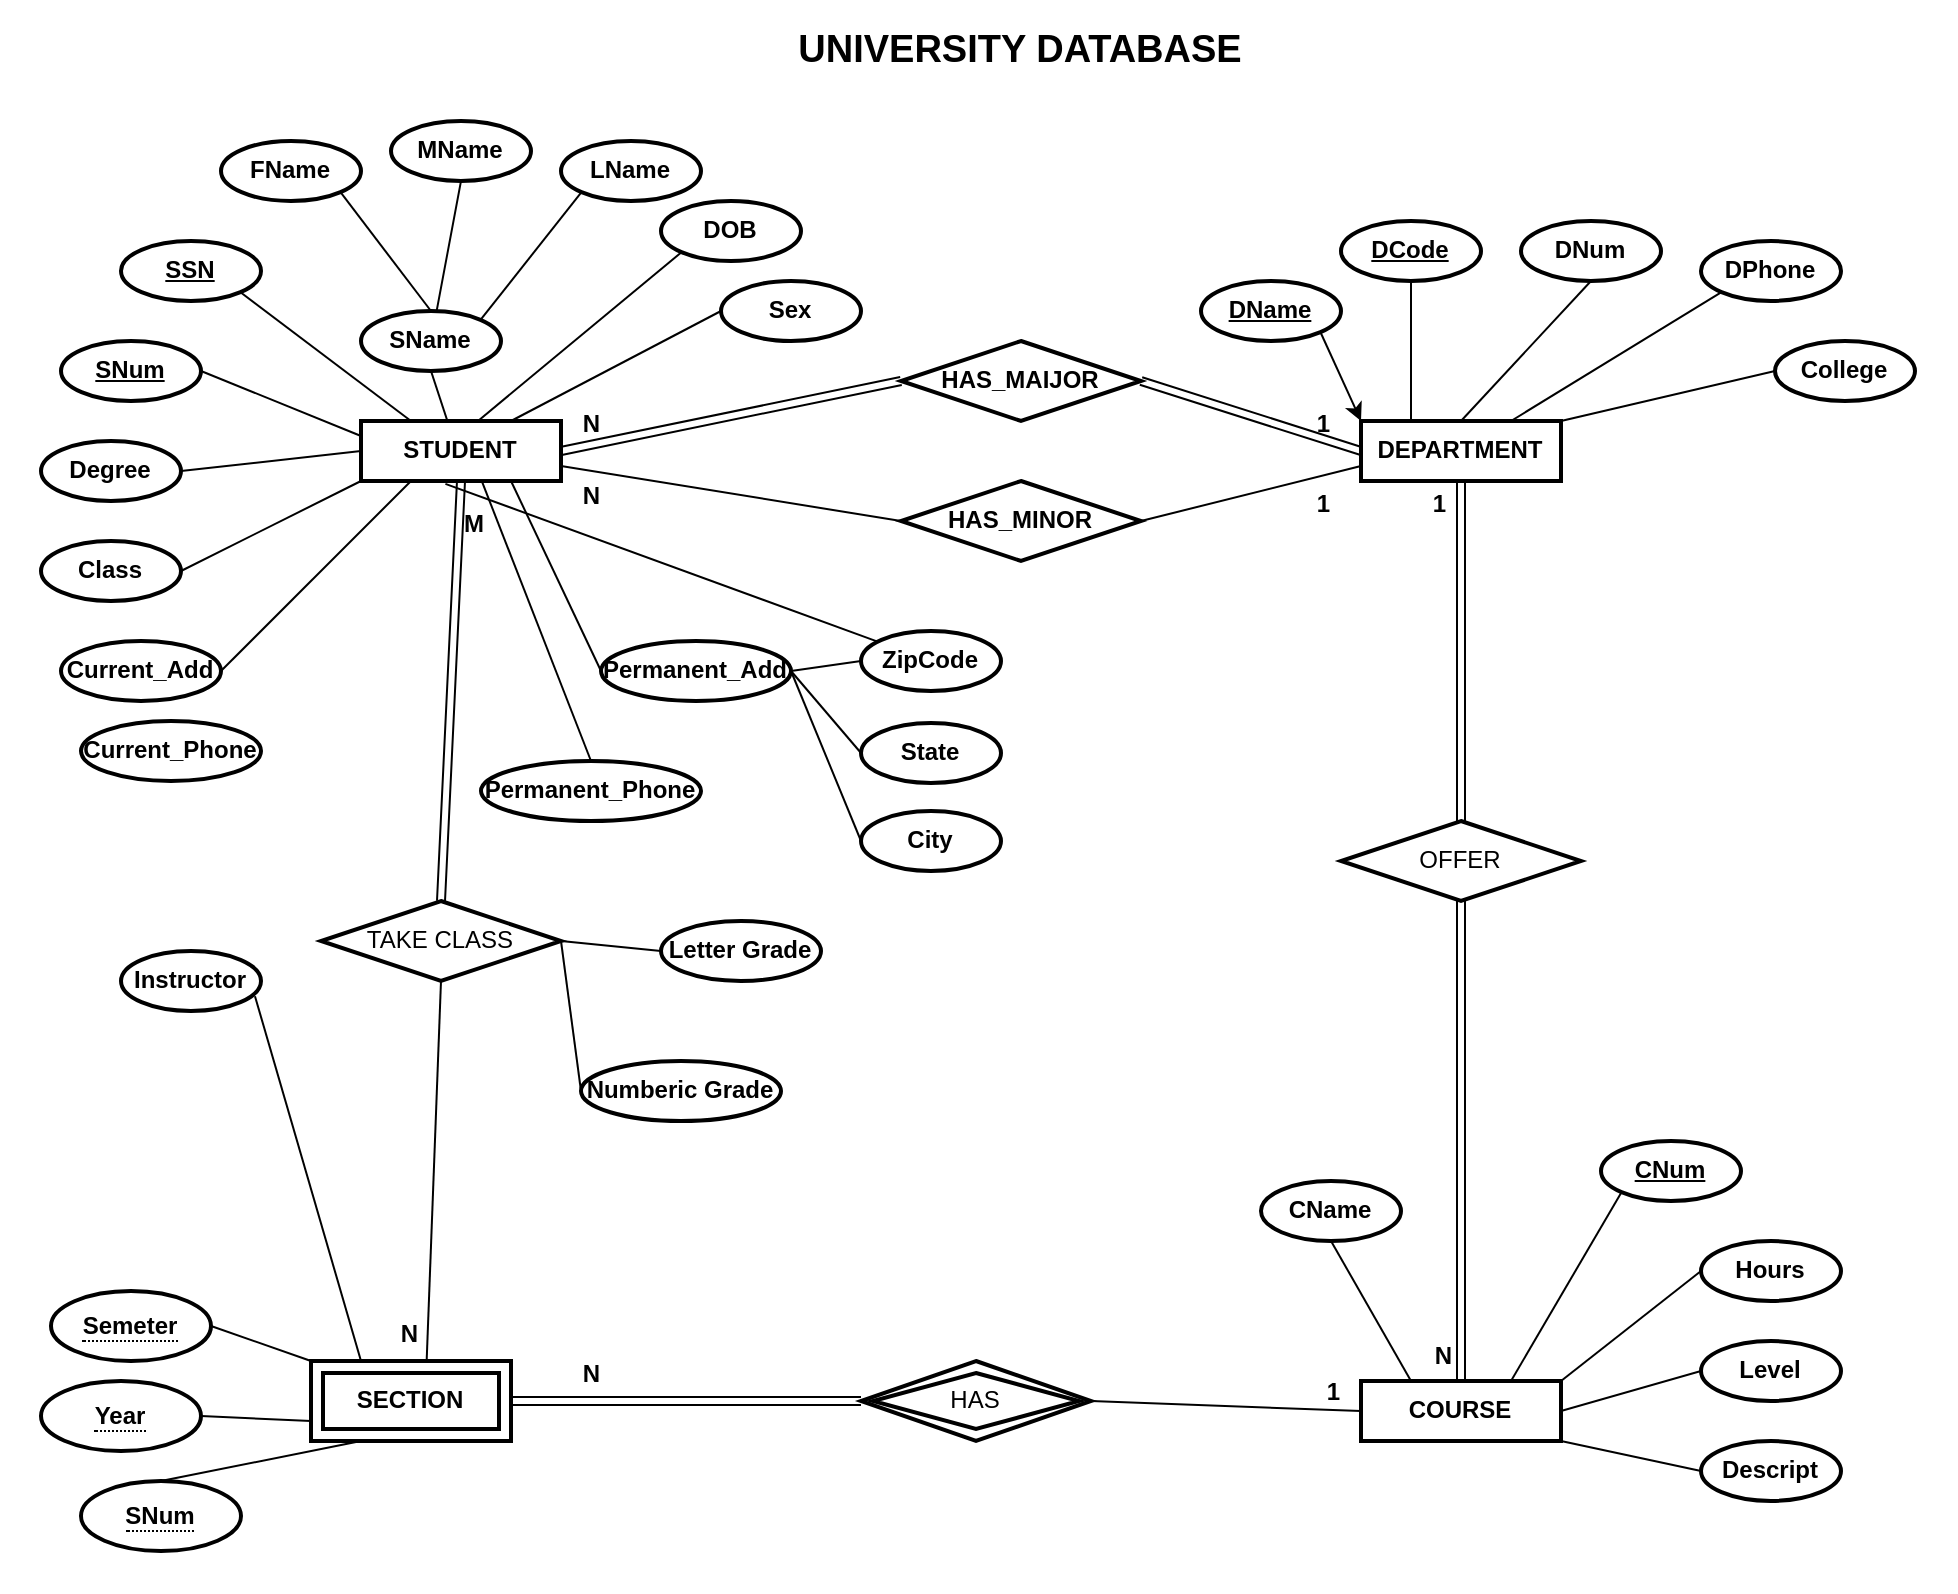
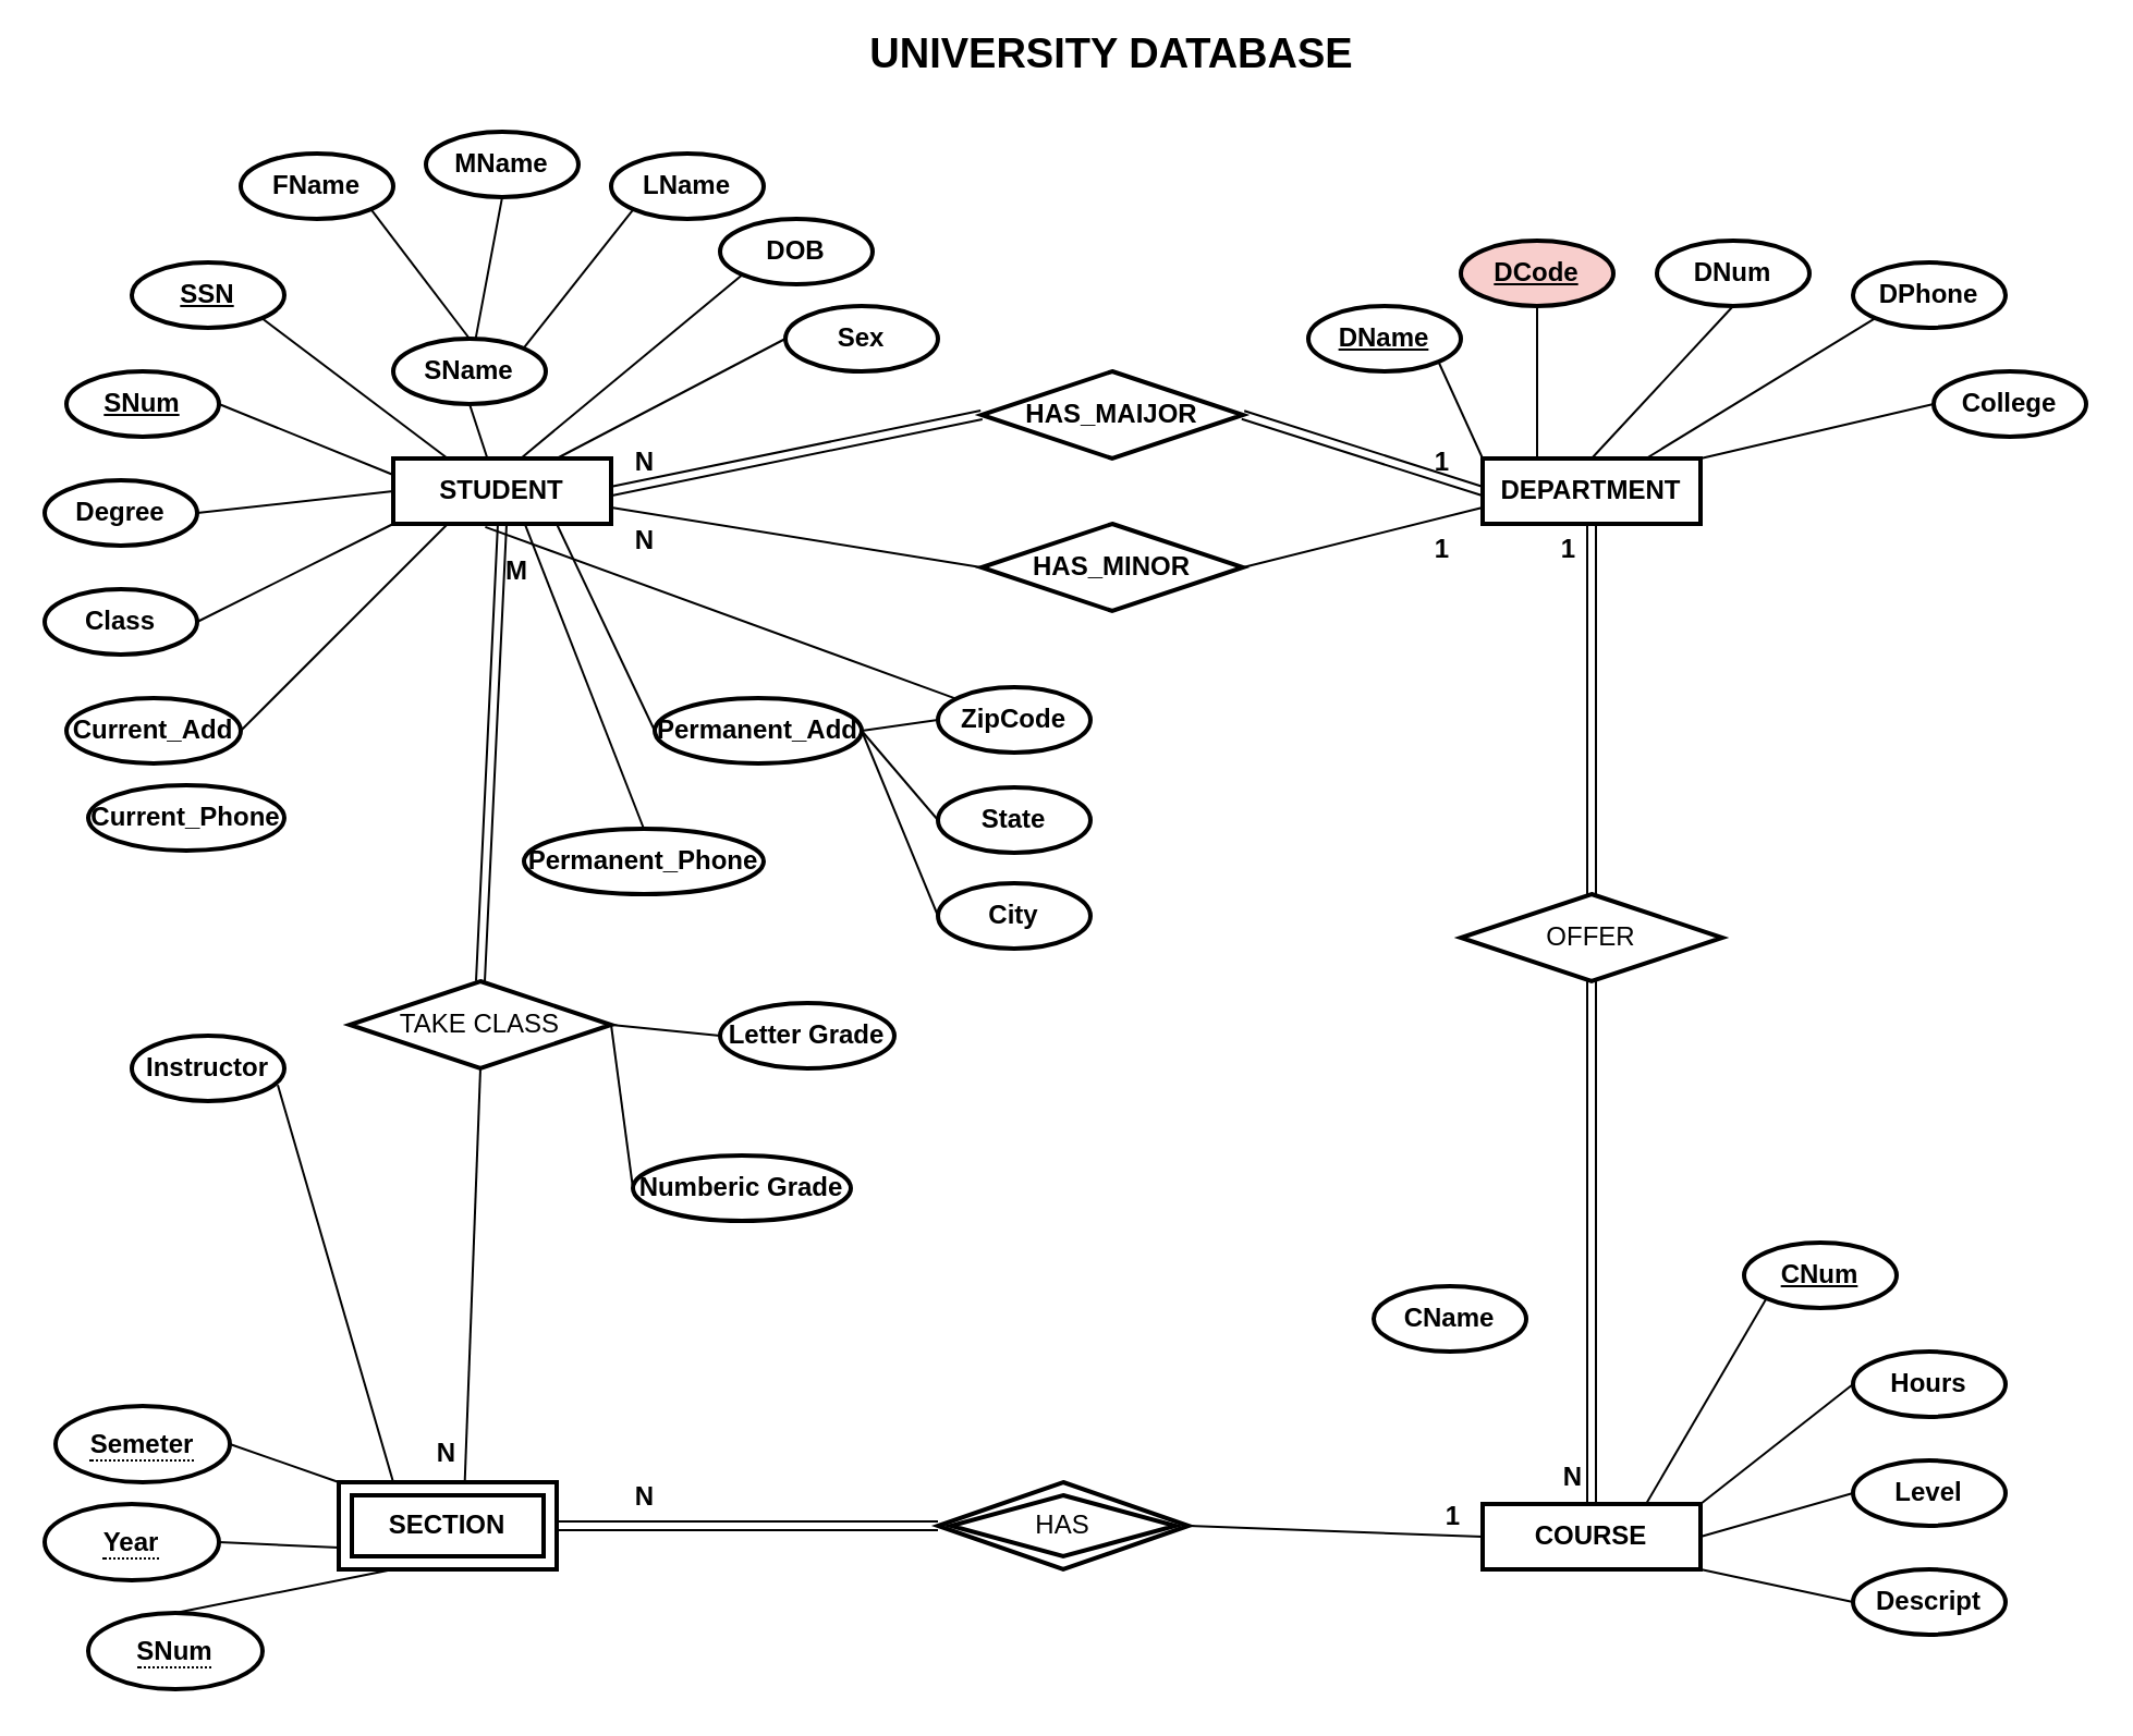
- <mxCell id="23" value="DCode" style="ellipse;whiteSpace=wrap;html=1;align=center;fontStyle=5;strokeWidth=2;" parent="1" vertex="1"><mxGeometry x="670" y="110" width="70" height="30" as="geometry" /></mxCell>
+ <mxCell id="23" value="DCode" style="ellipse;whiteSpace=wrap;html=1;align=center;fontStyle=5;strokeWidth=2;fillColor=#f8cecc;" parent="1" vertex="1"><mxGeometry x="670" y="110" width="70" height="30" as="geometry" /></mxCell>
- <mxCell id="50" value="" style="endArrow=classic;html=1;rounded=0;entryX=0;entryY=0;entryDx=0;entryDy=0;exitX=1;exitY=1;exitDx=0;exitDy=0;fontStyle=1;" parent="1" source="22" target="4" edge="1"><mxGeometry relative="1" as="geometry"><mxPoint x="370" y="340" as="sourcePoint" /><mxPoint x="530" y="340" as="targetPoint" /></mxGeometry></mxCell>
+ <mxCell id="50" value="" style="endArrow=none;html=1;rounded=0;entryX=0;entryY=0;entryDx=0;entryDy=0;exitX=1;exitY=1;exitDx=0;exitDy=0;fontStyle=1" parent="1" source="22" target="4" edge="1"><mxGeometry relative="1" as="geometry"><mxPoint x="370" y="340" as="sourcePoint" /><mxPoint x="530" y="340" as="targetPoint" /></mxGeometry></mxCell>
- <mxCell id="55" value="" style="endArrow=none;html=1;rounded=0;entryX=0.25;entryY=0;entryDx=0;entryDy=0;exitX=0.5;exitY=1;exitDx=0;exitDy=0;fontStyle=1" parent="1" source="27" target="3" edge="1"><mxGeometry relative="1" as="geometry"><mxPoint x="370" y="600" as="sourcePoint" /><mxPoint x="530" y="600" as="targetPoint" /></mxGeometry></mxCell>
